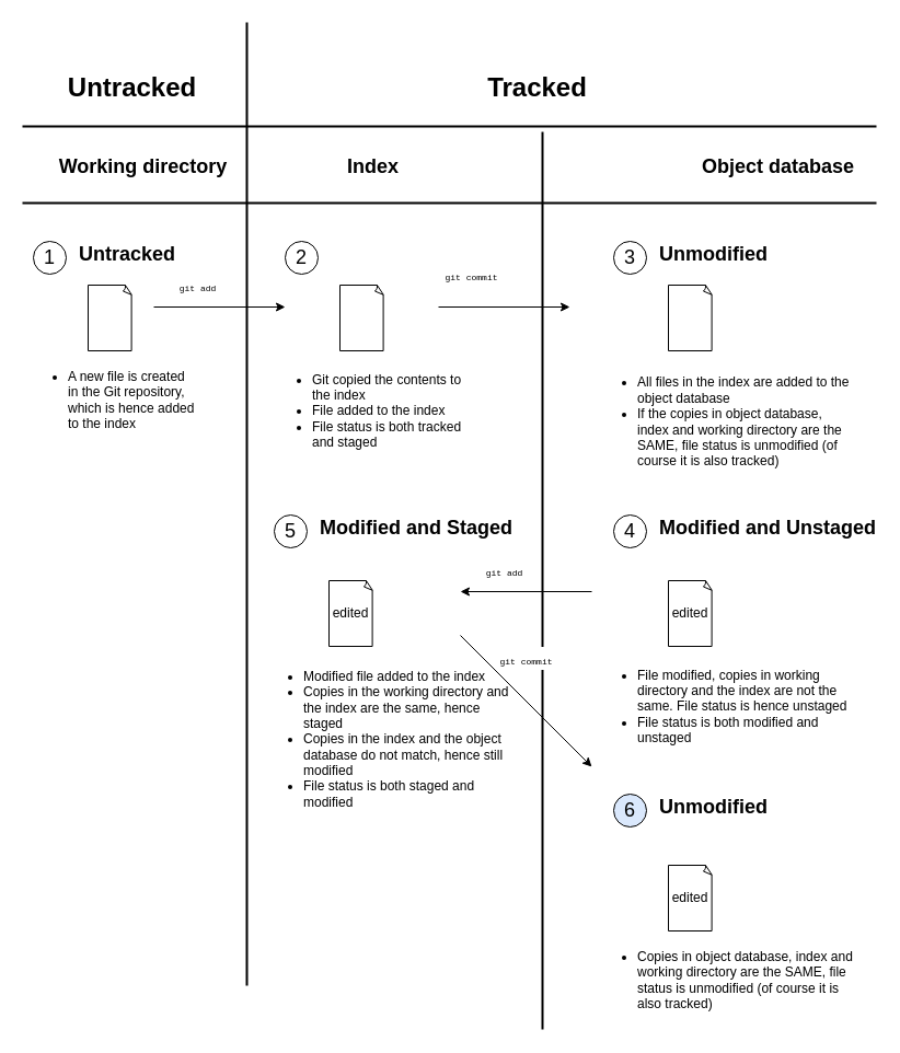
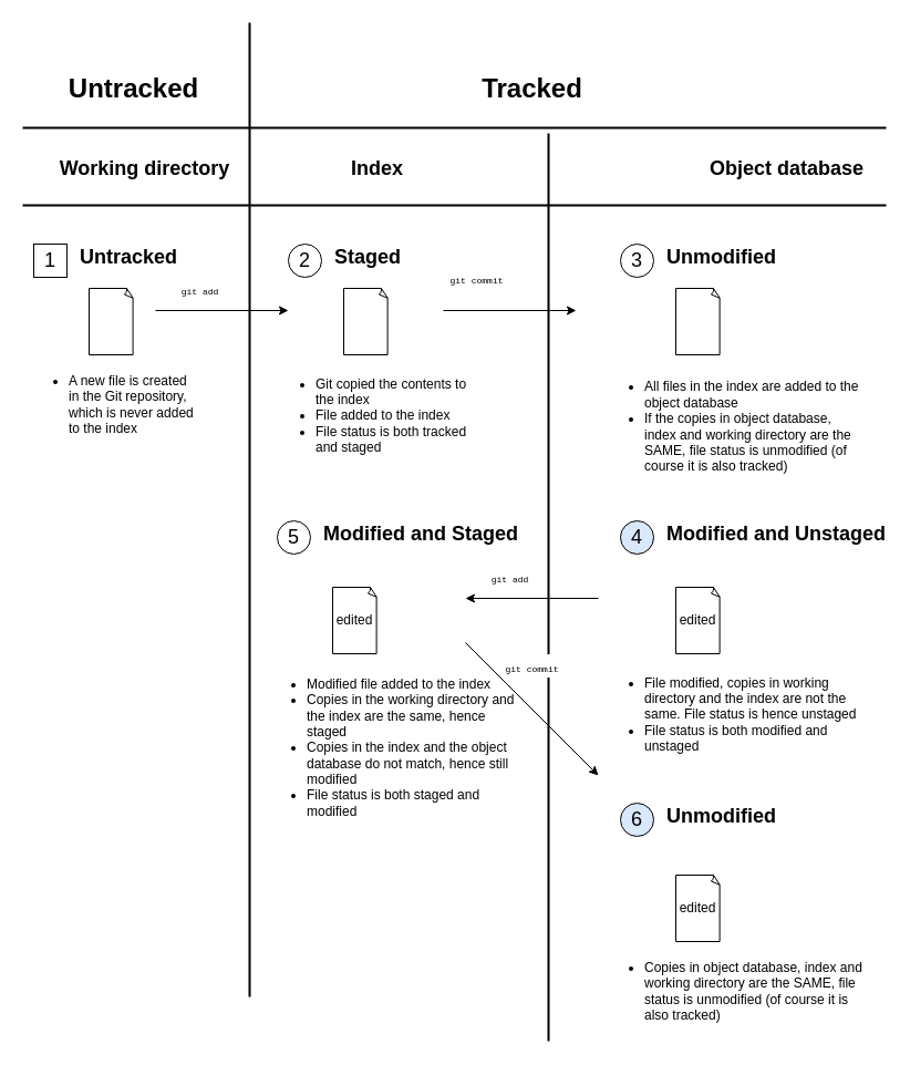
- <mxCell id="6" value="Tracked" style="text;strokeColor=none;fillColor=none;html=1;fontSize=24;fontStyle=1;verticalAlign=middle;align=center;" vertex="1" parent="1"><mxGeometry x="440" y="60" width="100" height="40" as="geometry" /></mxCell>
+ <mxCell id="6" value="Tracked" style="text;strokeColor=none;fillColor=none;html=1;fontSize=24;fontStyle=1;verticalAlign=middle;align=center;" vertex="1" parent="1"><mxGeometry x="430" y="60" width="100" height="40" as="geometry" /></mxCell>
+ <mxCell id="24" value="&lt;font style=&quot;font-size: 18px;&quot;&gt;Staged&lt;/font&gt;" style="text;strokeColor=none;fillColor=none;html=1;fontSize=24;fontStyle=1;verticalAlign=middle;align=left;flipH=1;" vertex="1" parent="22"><mxGeometry x="40" width="100" height="40" as="geometry" /></mxCell>
- <mxCell id="16" value="1" style="ellipse;whiteSpace=wrap;html=1;aspect=fixed;fontSize=18;flipH=1;" vertex="1" parent="15"><mxGeometry y="10" width="30" height="30" as="geometry" /></mxCell>
+ <mxCell id="16" value="1" style="whiteSpace=wrap;html=1;aspect=fixed;fontSize=18;flipH=1;rounded=0;" vertex="1" parent="15"><mxGeometry y="10" width="30" height="30" as="geometry" /></mxCell>
- <mxCell id="18" value="&lt;ul&gt;&lt;li&gt;A new file is created in the Git repository, which is hence added to the index&lt;br&gt;&lt;/li&gt;&lt;/ul&gt;" style="text;html=1;strokeColor=none;fillColor=none;align=left;verticalAlign=middle;whiteSpace=wrap;rounded=0;" vertex="1" parent="13"><mxGeometry y="140" width="160" height="30" as="geometry" /></mxCell>
+ <mxCell id="18" value="&lt;ul&gt;&lt;li&gt;A new file is created in the Git repository, which is never added to the index&lt;br&gt;&lt;/li&gt;&lt;/ul&gt;" style="text;html=1;strokeColor=none;fillColor=none;align=left;verticalAlign=middle;whiteSpace=wrap;rounded=0;" vertex="1" parent="13"><mxGeometry y="140" width="160" height="30" as="geometry" /></mxCell>
- <mxCell id="41" value="4" style="ellipse;whiteSpace=wrap;html=1;aspect=fixed;fontSize=18;flipH=1;" vertex="1" parent="40"><mxGeometry y="10" width="30" height="30" as="geometry" /></mxCell>
+ <mxCell id="41" value="4" style="ellipse;whiteSpace=wrap;html=1;aspect=fixed;fontSize=18;flipH=1;fillColor=#dae8fc;" vertex="1" parent="40"><mxGeometry y="10" width="30" height="30" as="geometry" /></mxCell>
